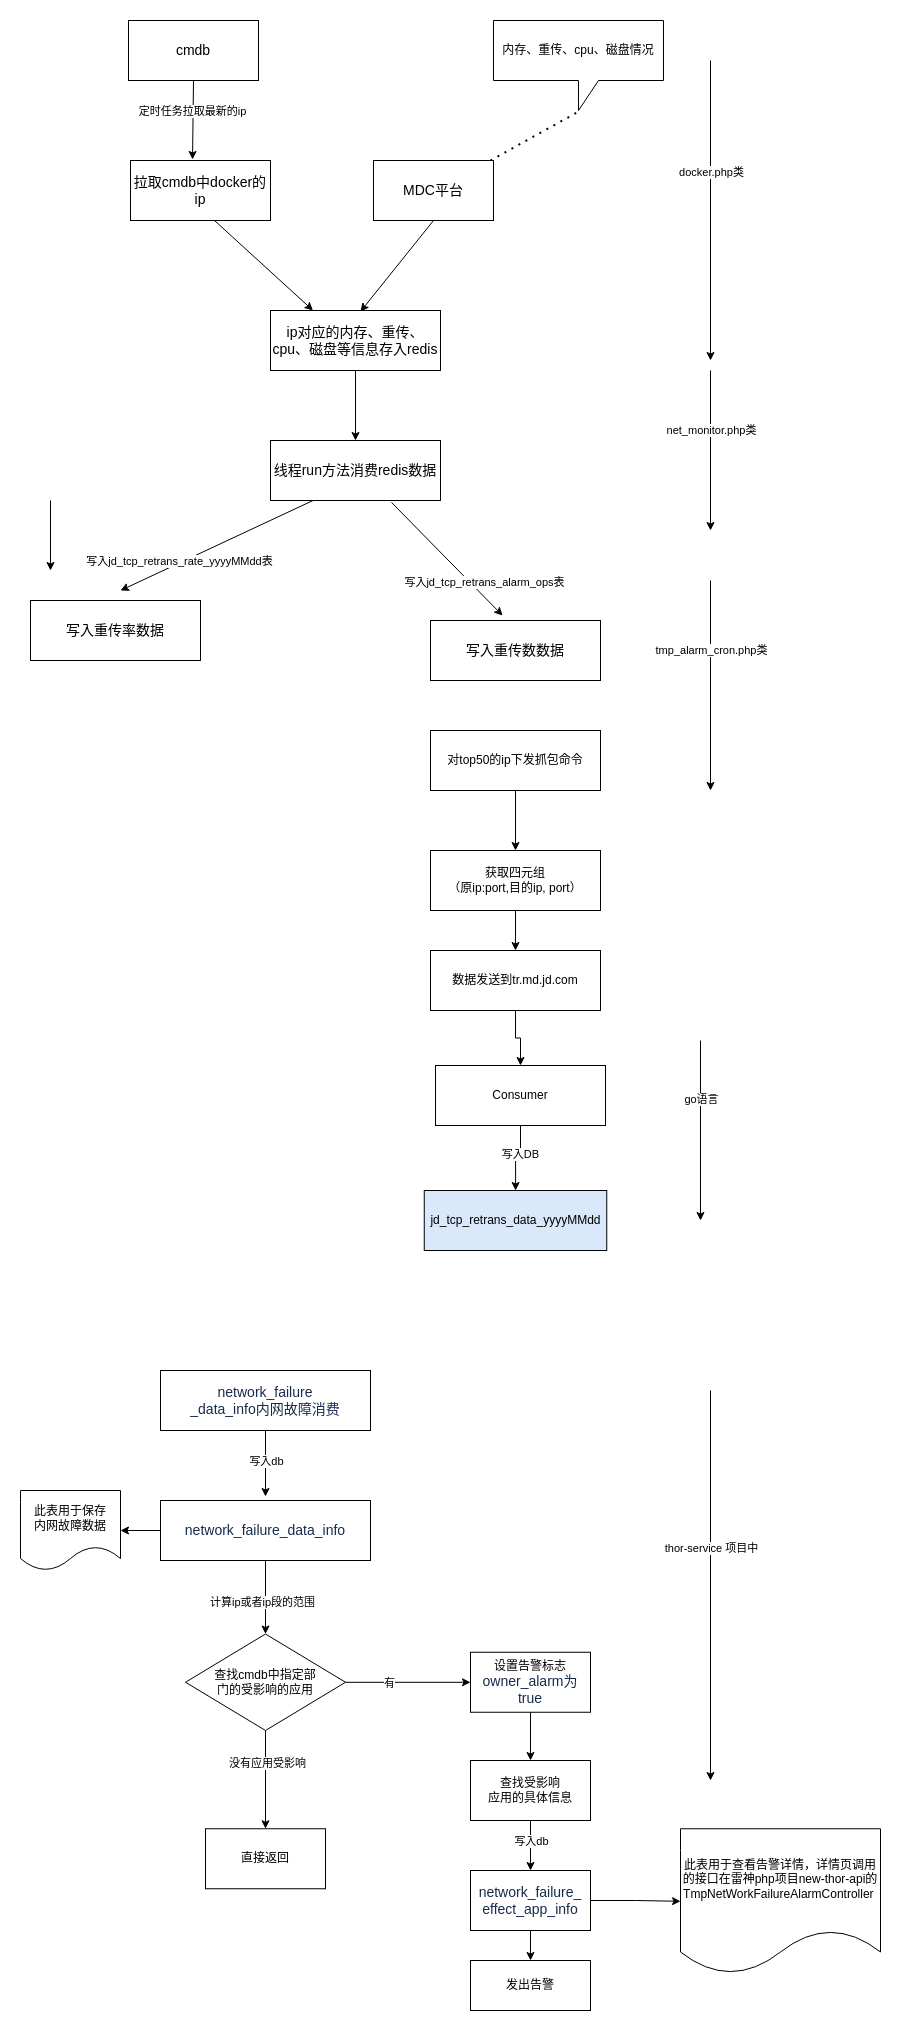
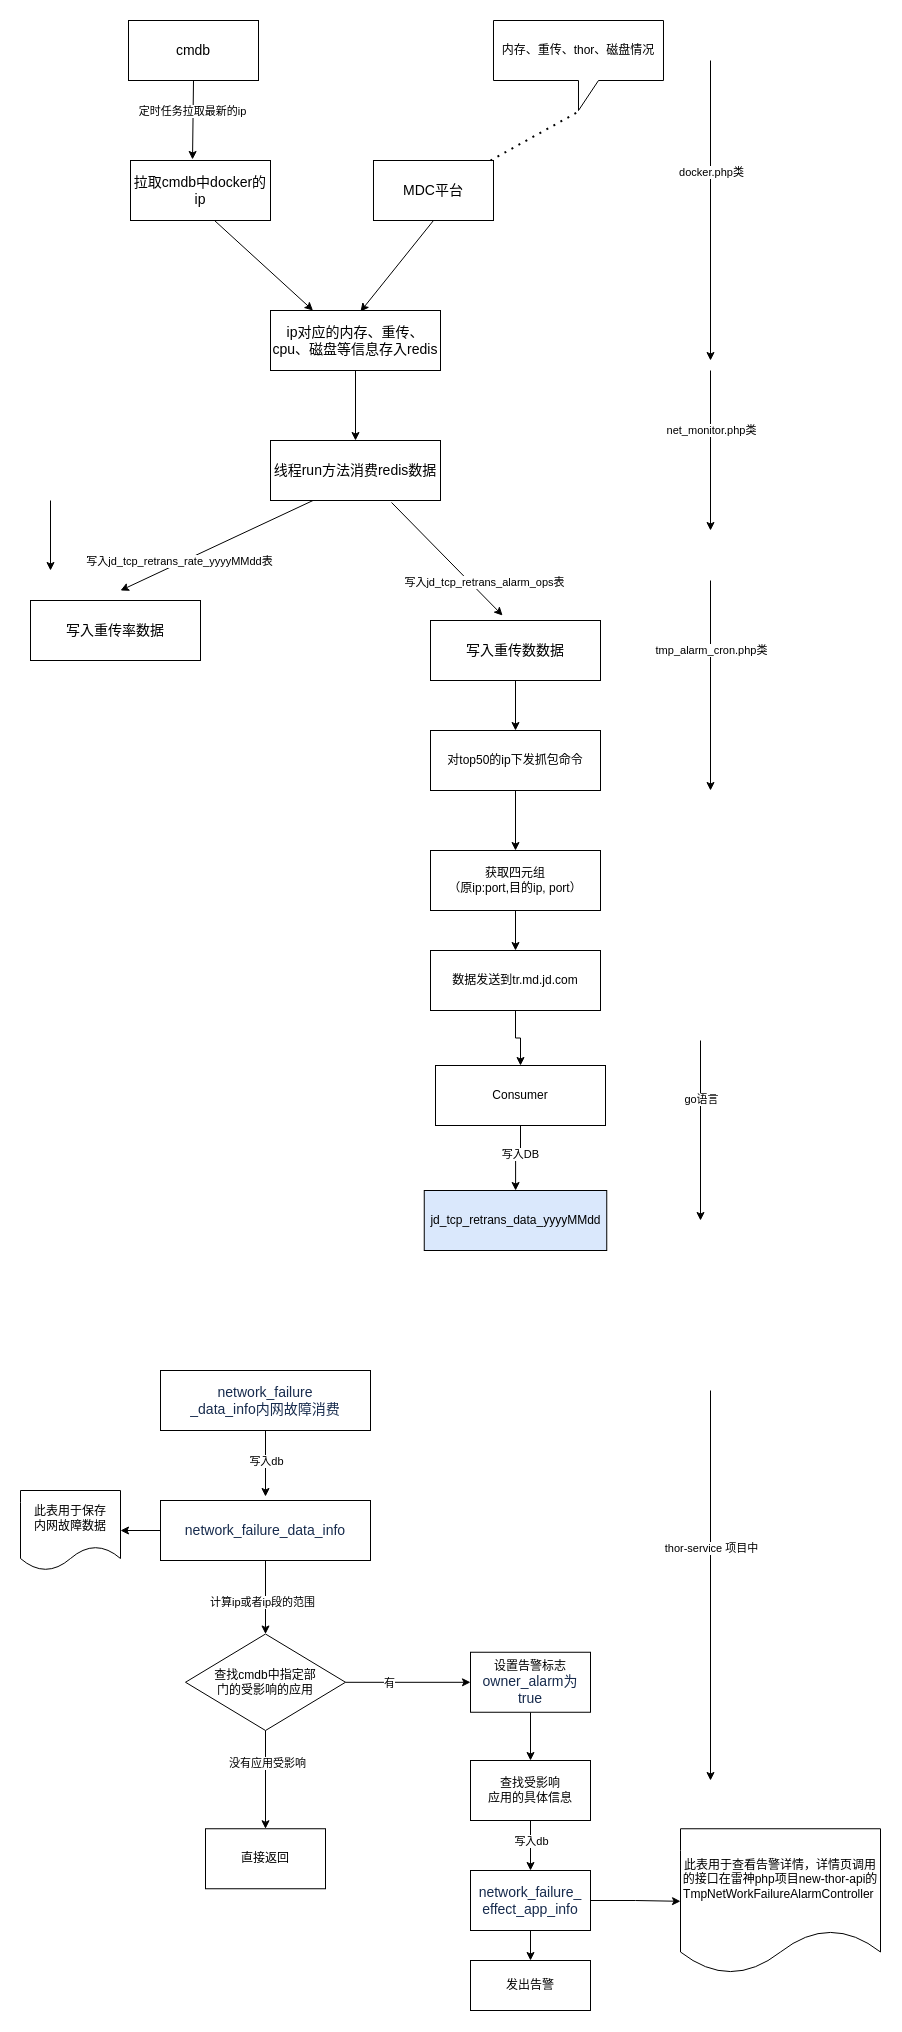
- <mxCell id="4" value="内存、重传、cpu、磁盘情况" style="shape=callout;whiteSpace=wrap;html=1;perimeter=calloutPerimeter;" parent="1" vertex="1"><mxGeometry x="492.99" y="20" width="170" height="90" as="geometry" /></mxCell>
+ <mxCell id="4" value="内存、重传、thor、磁盘情况" style="shape=callout;whiteSpace=wrap;html=1;perimeter=calloutPerimeter;" parent="1" vertex="1"><mxGeometry x="492.99" y="20" width="170" height="90" as="geometry" /></mxCell>
+ <mxCell id="21" value="" style="edgeStyle=orthogonalEdgeStyle;rounded=0;orthogonalLoop=1;jettySize=auto;html=1;" parent="1" source="22" target="20" edge="1"><mxGeometry relative="1" as="geometry" /></mxCell>
